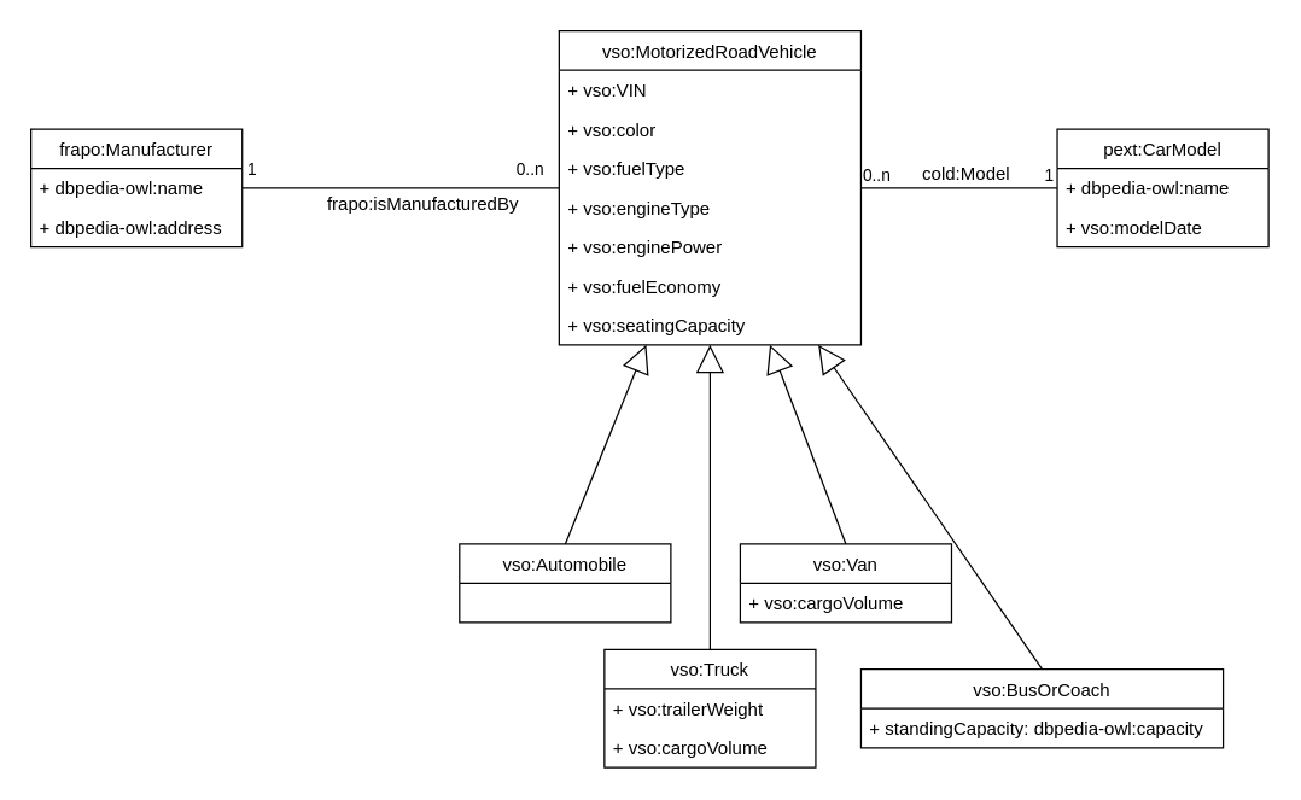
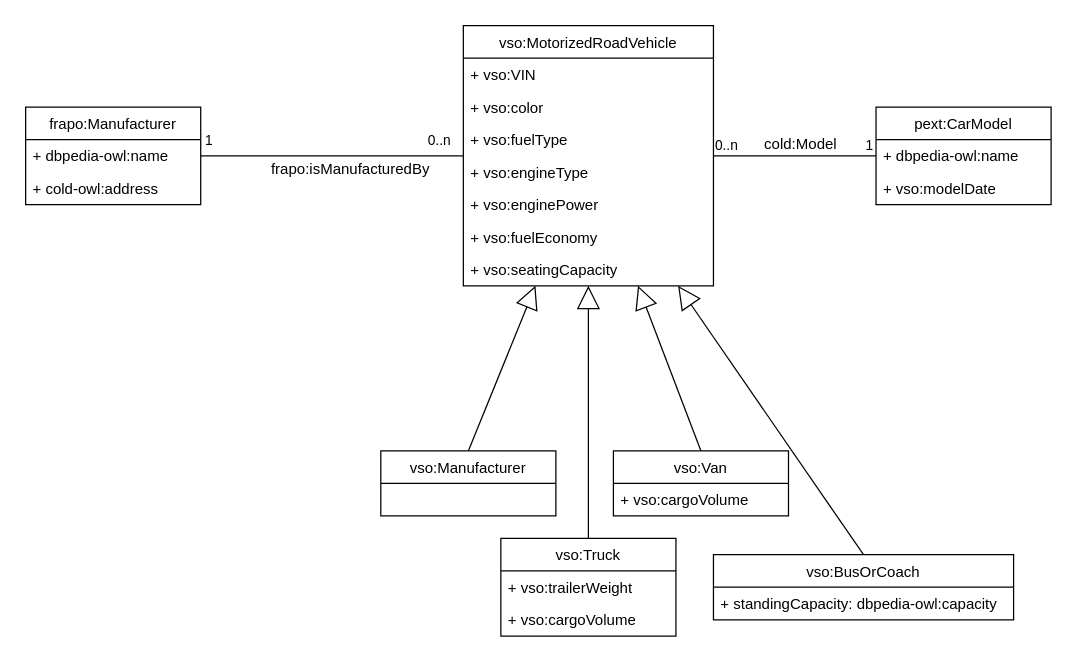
- <mxCell id="24" value="+ dbpedia-owl:address" style="text;strokeColor=none;fillColor=none;align=left;verticalAlign=top;spacingLeft=4;spacingRight=4;overflow=hidden;rotatable=0;points=[[0,0.5],[1,0.5]];portConstraint=eastwest;" vertex="1" parent="22"><mxGeometry y="52" width="140" height="26" as="geometry" /></mxCell>
+ <mxCell id="24" value="+ cold-owl:address" style="text;strokeColor=none;fillColor=none;align=left;verticalAlign=top;spacingLeft=4;spacingRight=4;overflow=hidden;rotatable=0;points=[[0,0.5],[1,0.5]];portConstraint=eastwest;" vertex="1" parent="22"><mxGeometry y="52" width="140" height="26" as="geometry" /></mxCell>
- <mxCell id="10" value="vso:Automobile" style="swimlane;fontStyle=0;childLayout=stackLayout;horizontal=1;startSize=26;fillColor=none;horizontalStack=0;resizeParent=1;resizeParentMax=0;resizeLast=0;collapsible=1;marginBottom=0;" vertex="1" parent="1"><mxGeometry x="304" y="360" width="140" height="52" as="geometry" /></mxCell>
+ <mxCell id="10" value="vso:Manufacturer" style="swimlane;fontStyle=0;childLayout=stackLayout;horizontal=1;startSize=26;fillColor=none;horizontalStack=0;resizeParent=1;resizeParentMax=0;resizeLast=0;collapsible=1;marginBottom=0;" vertex="1" parent="1"><mxGeometry x="304" y="360" width="140" height="52" as="geometry" /></mxCell>
